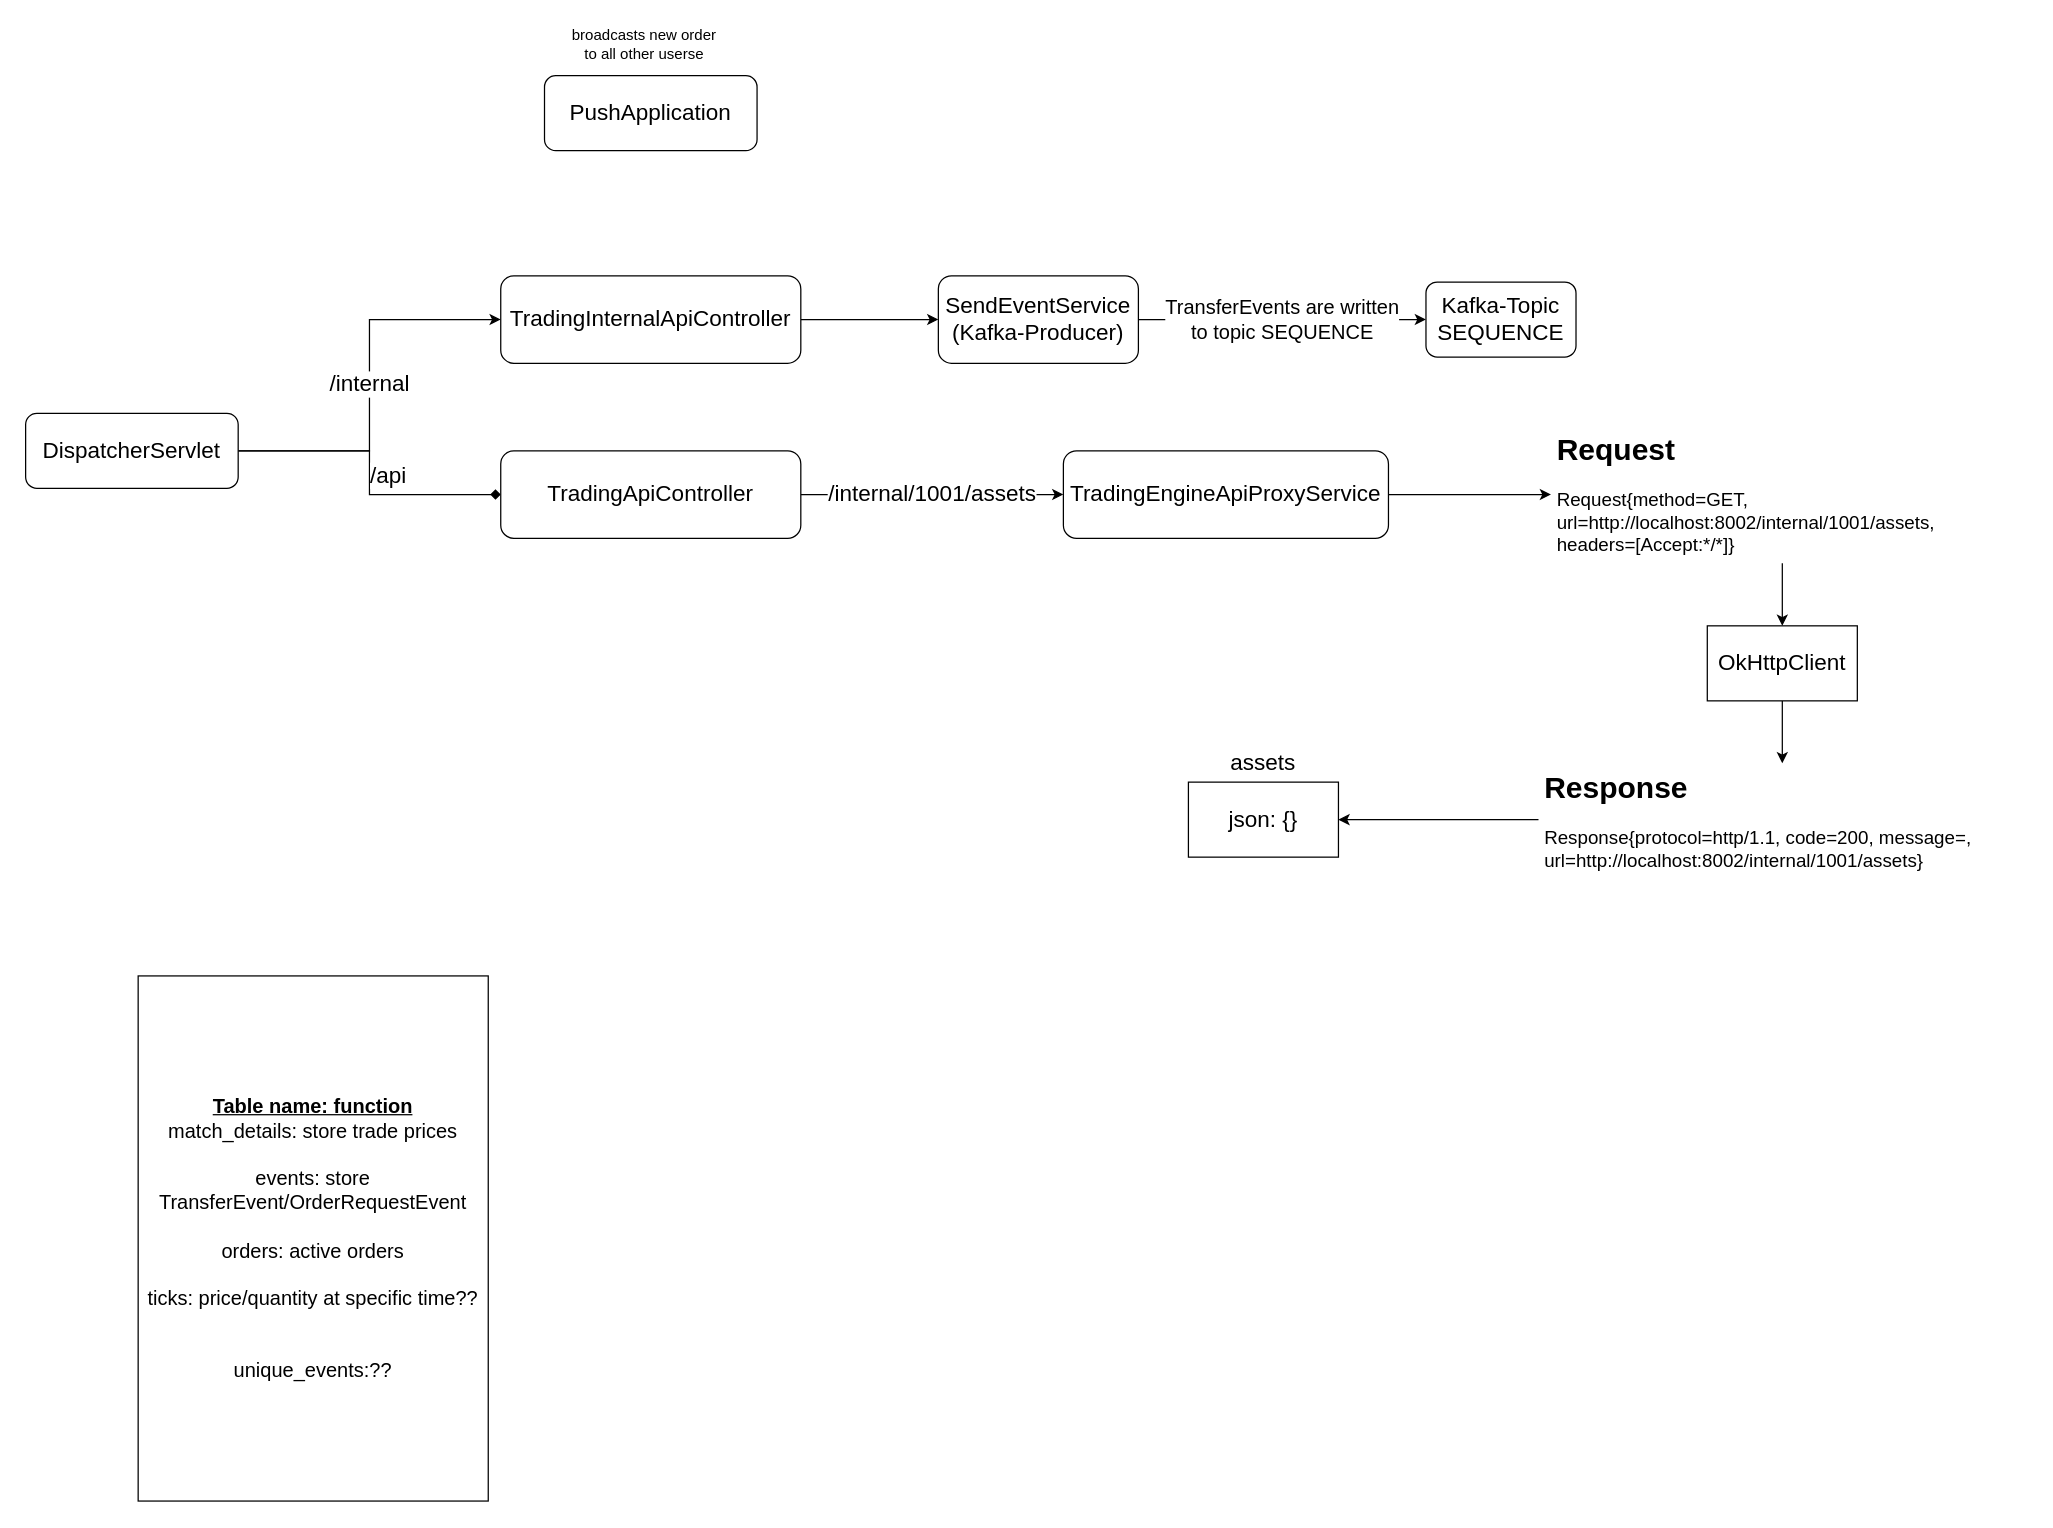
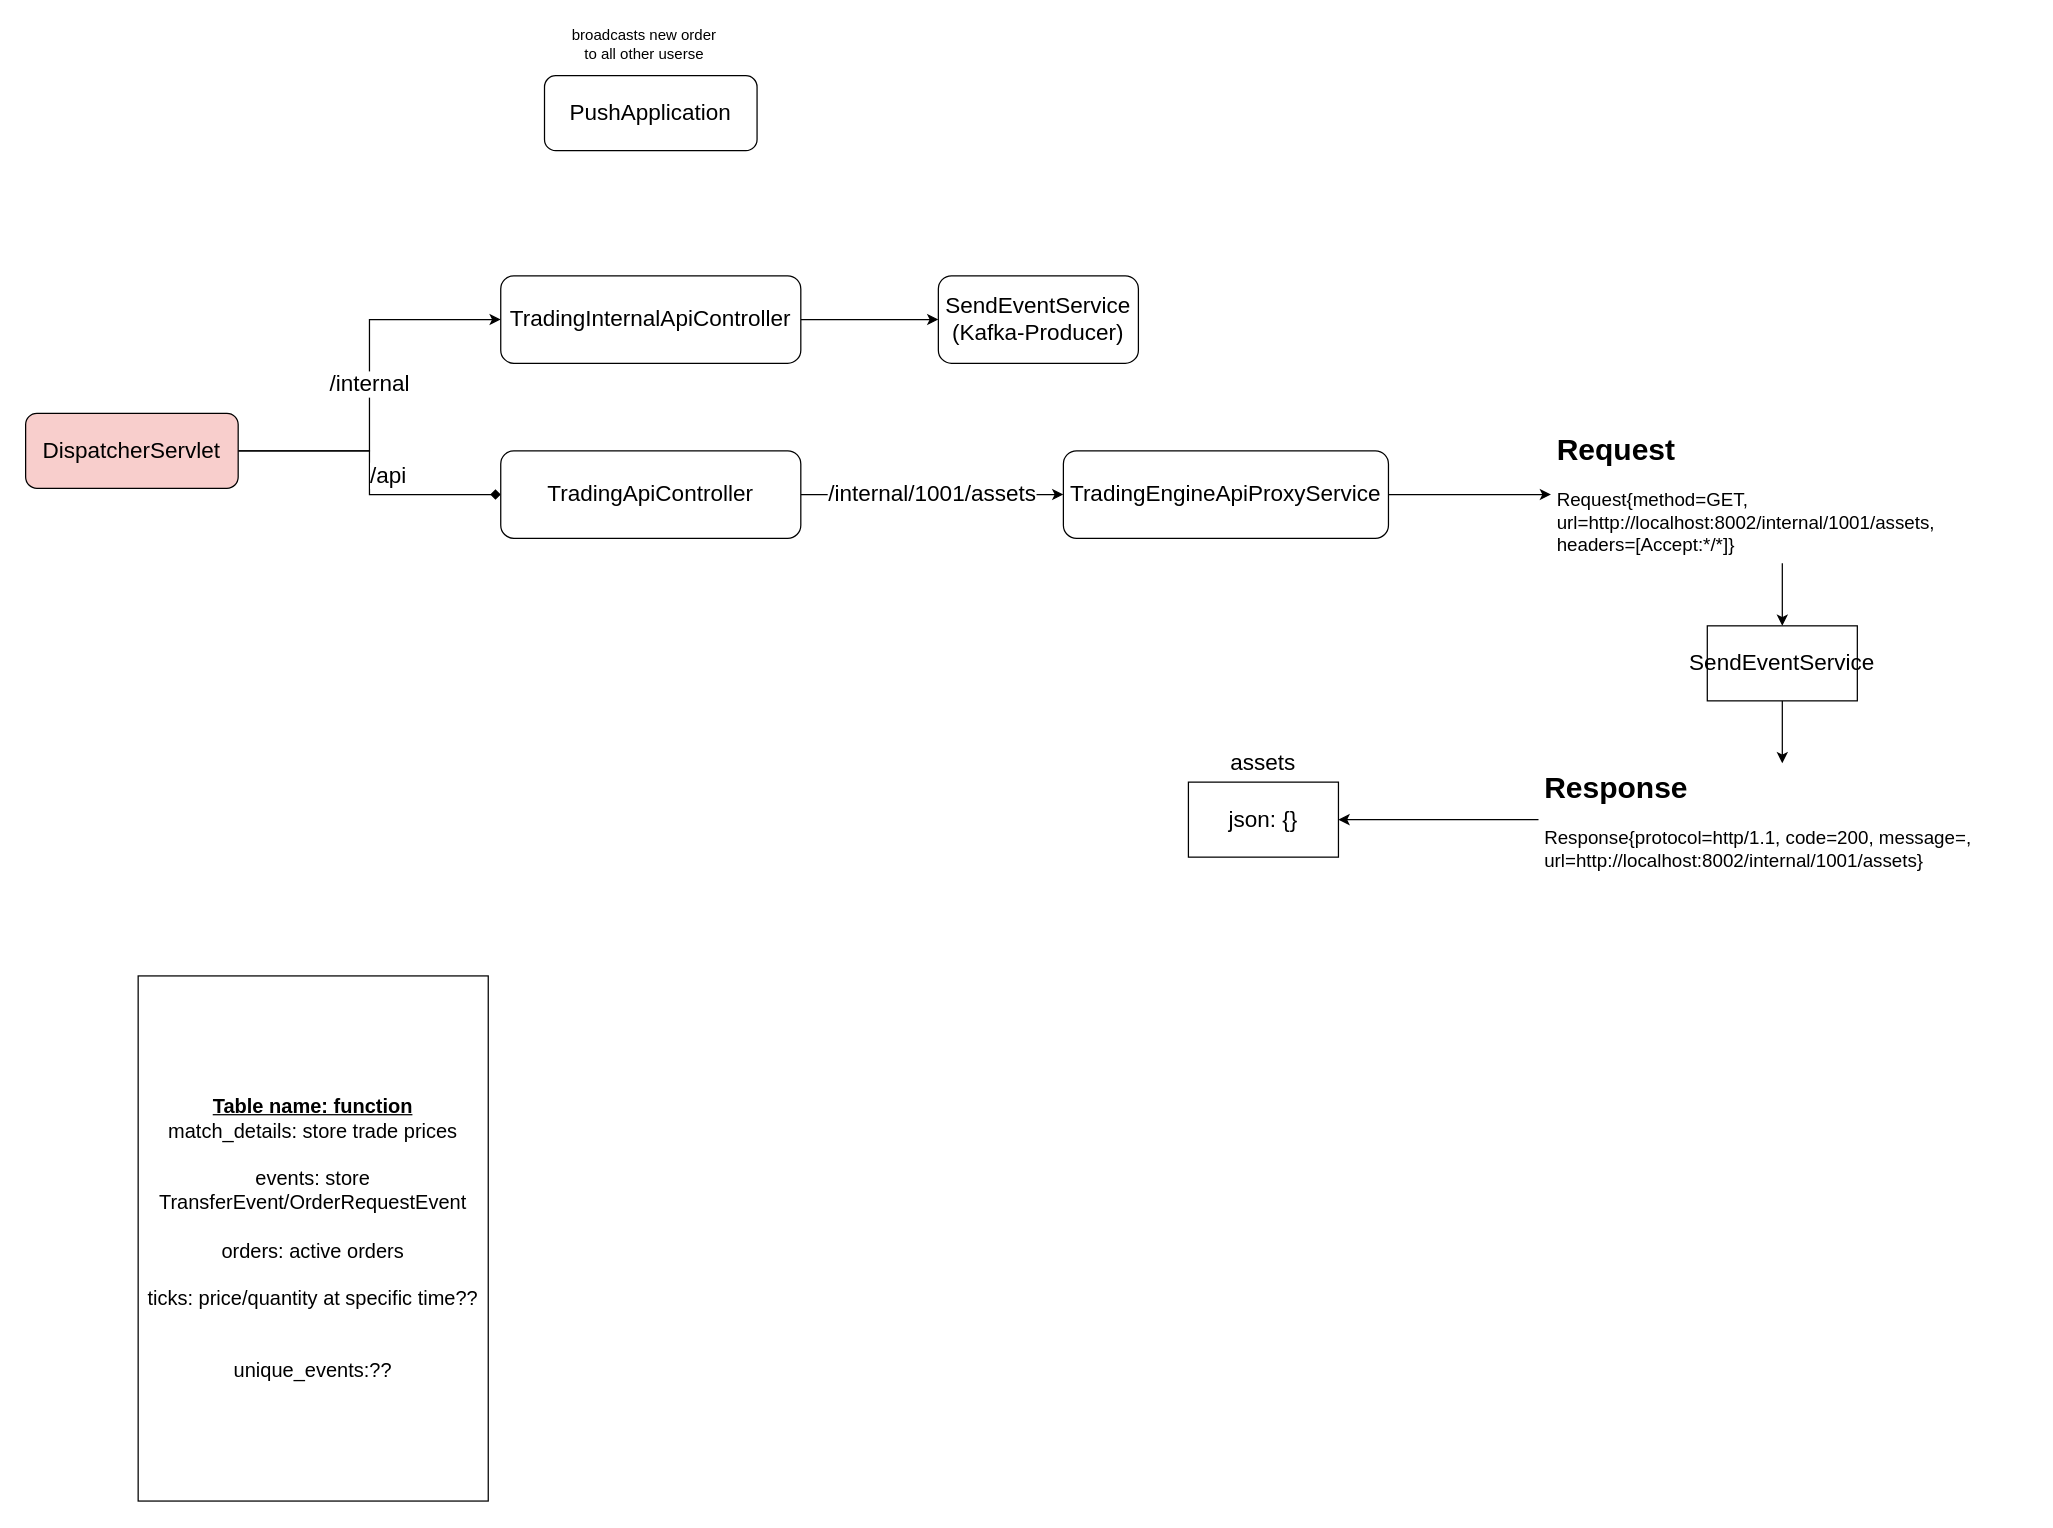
- <mxCell id="7" value="&lt;font style=&quot;font-size: 16px;&quot;&gt;TransferEvents are written &lt;br&gt;to topic SEQUENCE&lt;/font&gt;" style="edgeStyle=orthogonalEdgeStyle;rounded=0;orthogonalLoop=1;jettySize=auto;html=1;" edge="1" parent="1" source="8" target="22"><mxGeometry relative="1" as="geometry" /></mxCell>
- <mxCell id="22" value="&lt;font style=&quot;font-size: 18px;&quot;&gt;Kafka-Topic&lt;br&gt;SEQUENCE&lt;/font&gt;" style="rounded=1;whiteSpace=wrap;html=1;" vertex="1" parent="1"><mxGeometry x="1140" y="225" width="120" height="60" as="geometry" /></mxCell>
- <mxCell id="6" value="&lt;font style=&quot;font-size: 18px;&quot;&gt;DispatcherServlet&lt;/font&gt;" style="rounded=1;whiteSpace=wrap;html=1;" vertex="1" parent="1"><mxGeometry x="20" y="330" width="170" height="60" as="geometry" /></mxCell>
+ <mxCell id="6" value="&lt;font style=&quot;font-size: 18px;&quot;&gt;DispatcherServlet&lt;/font&gt;" style="rounded=1;whiteSpace=wrap;html=1;fillColor=#f8cecc;" vertex="1" parent="1"><mxGeometry x="20" y="330" width="170" height="60" as="geometry" /></mxCell>
- <mxCell id="18" value="&lt;font style=&quot;font-size: 18px;&quot;&gt;OkHttpClient&lt;/font&gt;" style="rounded=0;whiteSpace=wrap;html=1;" vertex="1" parent="1"><mxGeometry x="1365" y="500" width="120" height="60" as="geometry" /></mxCell>
+ <mxCell id="18" value="&lt;font style=&quot;font-size: 18px;&quot;&gt;SendEventService&lt;/font&gt;" style="rounded=0;whiteSpace=wrap;html=1;" vertex="1" parent="1"><mxGeometry x="1365" y="500" width="120" height="60" as="geometry" /></mxCell>
